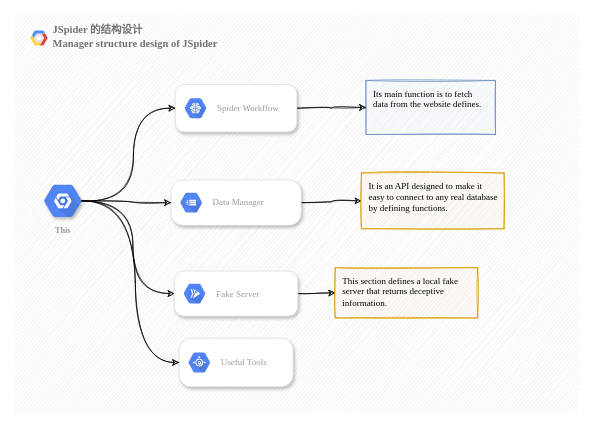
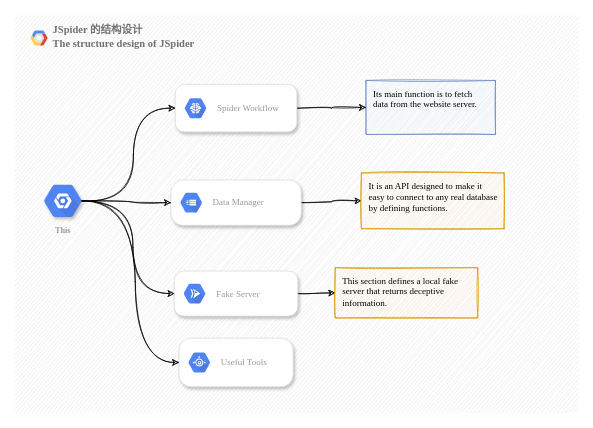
- <mxCell id="2" value="&lt;b&gt;&lt;font face=&quot;Comic Sans MS&quot;&gt;JSpider 的结构设计&lt;br&gt;Manager structure design of JSpider&lt;br&gt;&lt;/font&gt;&lt;/b&gt;" style="strokeColor=none;shadow=0;gradientColor=none;fontSize=14;align=left;spacing=10;fontColor=#717171;9E9E9E;verticalAlign=top;spacingTop=-4;fontStyle=0;spacingLeft=40;html=1;sketch=1;fillColor=#E6E6E6;" parent="1" vertex="1"><mxGeometry x="20" y="20" width="748" height="528" as="geometry" /></mxCell>
+ <mxCell id="2" value="&lt;b&gt;&lt;font face=&quot;Comic Sans MS&quot;&gt;JSpider 的结构设计&lt;br&gt;The structure design of JSpider&lt;br&gt;&lt;/font&gt;&lt;/b&gt;" style="strokeColor=none;shadow=0;gradientColor=none;fontSize=14;align=left;spacing=10;fontColor=#717171;9E9E9E;verticalAlign=top;spacingTop=-4;fontStyle=0;spacingLeft=40;html=1;sketch=1;fillColor=#E6E6E6;" parent="1" vertex="1"><mxGeometry x="20" y="20" width="748" height="528" as="geometry" /></mxCell>
- <mxCell id="4" value="Its main function is to fetch data from the website defines." style="points=[[0,0,0],[0.25,0,0],[0.5,0,0],[0.75,0,0],[1,0,0],[1,0.25,0],[1,0.5,0],[1,0.75,0],[1,1,0],[0.75,1,0],[0.5,1,0],[0.25,1,0],[0,1,0],[0,0.75,0],[0,0.5,0],[0,0.25,0]];rounded=1;absoluteArcSize=1;arcSize=2;html=1;strokeColor=#6c8ebf;shadow=0;dashed=0;fontSize=12;align=left;verticalAlign=top;spacing=10;spacingTop=-4;fillColor=#dae8fc;sketch=1;labelBorderColor=none;fontFamily=Comic Sans MS;whiteSpace=wrap;" parent="2" vertex="1"><mxGeometry x="467" y="86.56" width="172.62" height="72" as="geometry" /></mxCell>
+ <mxCell id="4" value="Its main function is to fetch data from the website server." style="points=[[0,0,0],[0.25,0,0],[0.5,0,0],[0.75,0,0],[1,0,0],[1,0.25,0],[1,0.5,0],[1,0.75,0],[1,1,0],[0.75,1,0],[0.5,1,0],[0.25,1,0],[0,1,0],[0,0.75,0],[0,0.5,0],[0,0.25,0]];rounded=1;absoluteArcSize=1;arcSize=2;html=1;strokeColor=#6c8ebf;shadow=0;dashed=0;fontSize=12;align=left;verticalAlign=top;spacing=10;spacingTop=-4;fillColor=#dae8fc;sketch=1;labelBorderColor=none;fontFamily=Comic Sans MS;whiteSpace=wrap;" parent="2" vertex="1"><mxGeometry x="467" y="86.56" width="172.62" height="72" as="geometry" /></mxCell>
